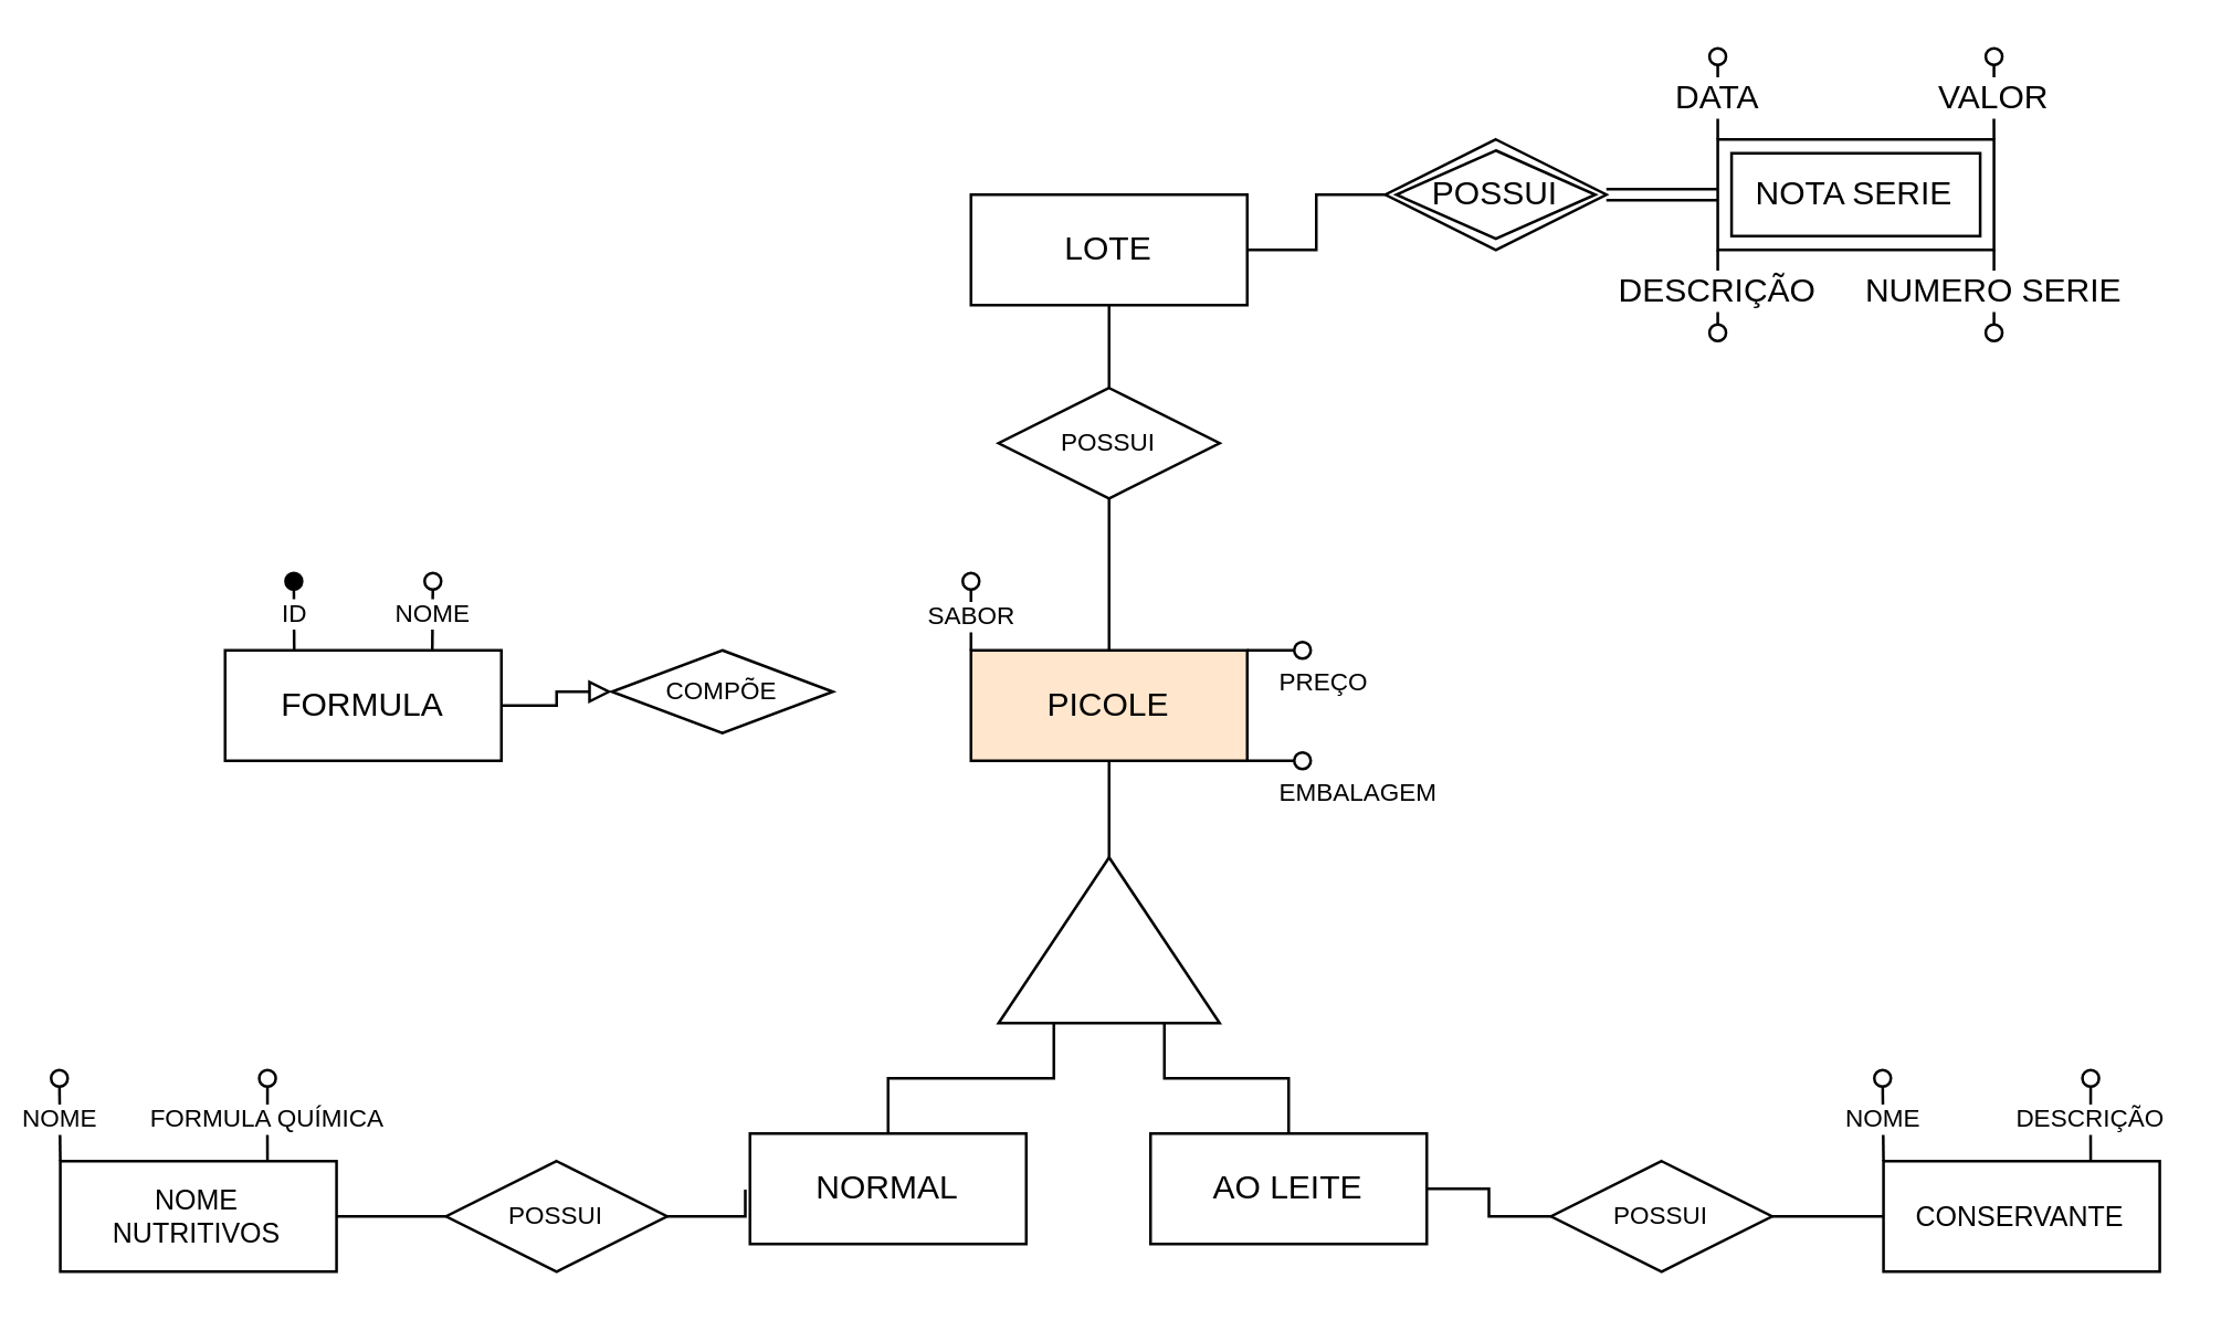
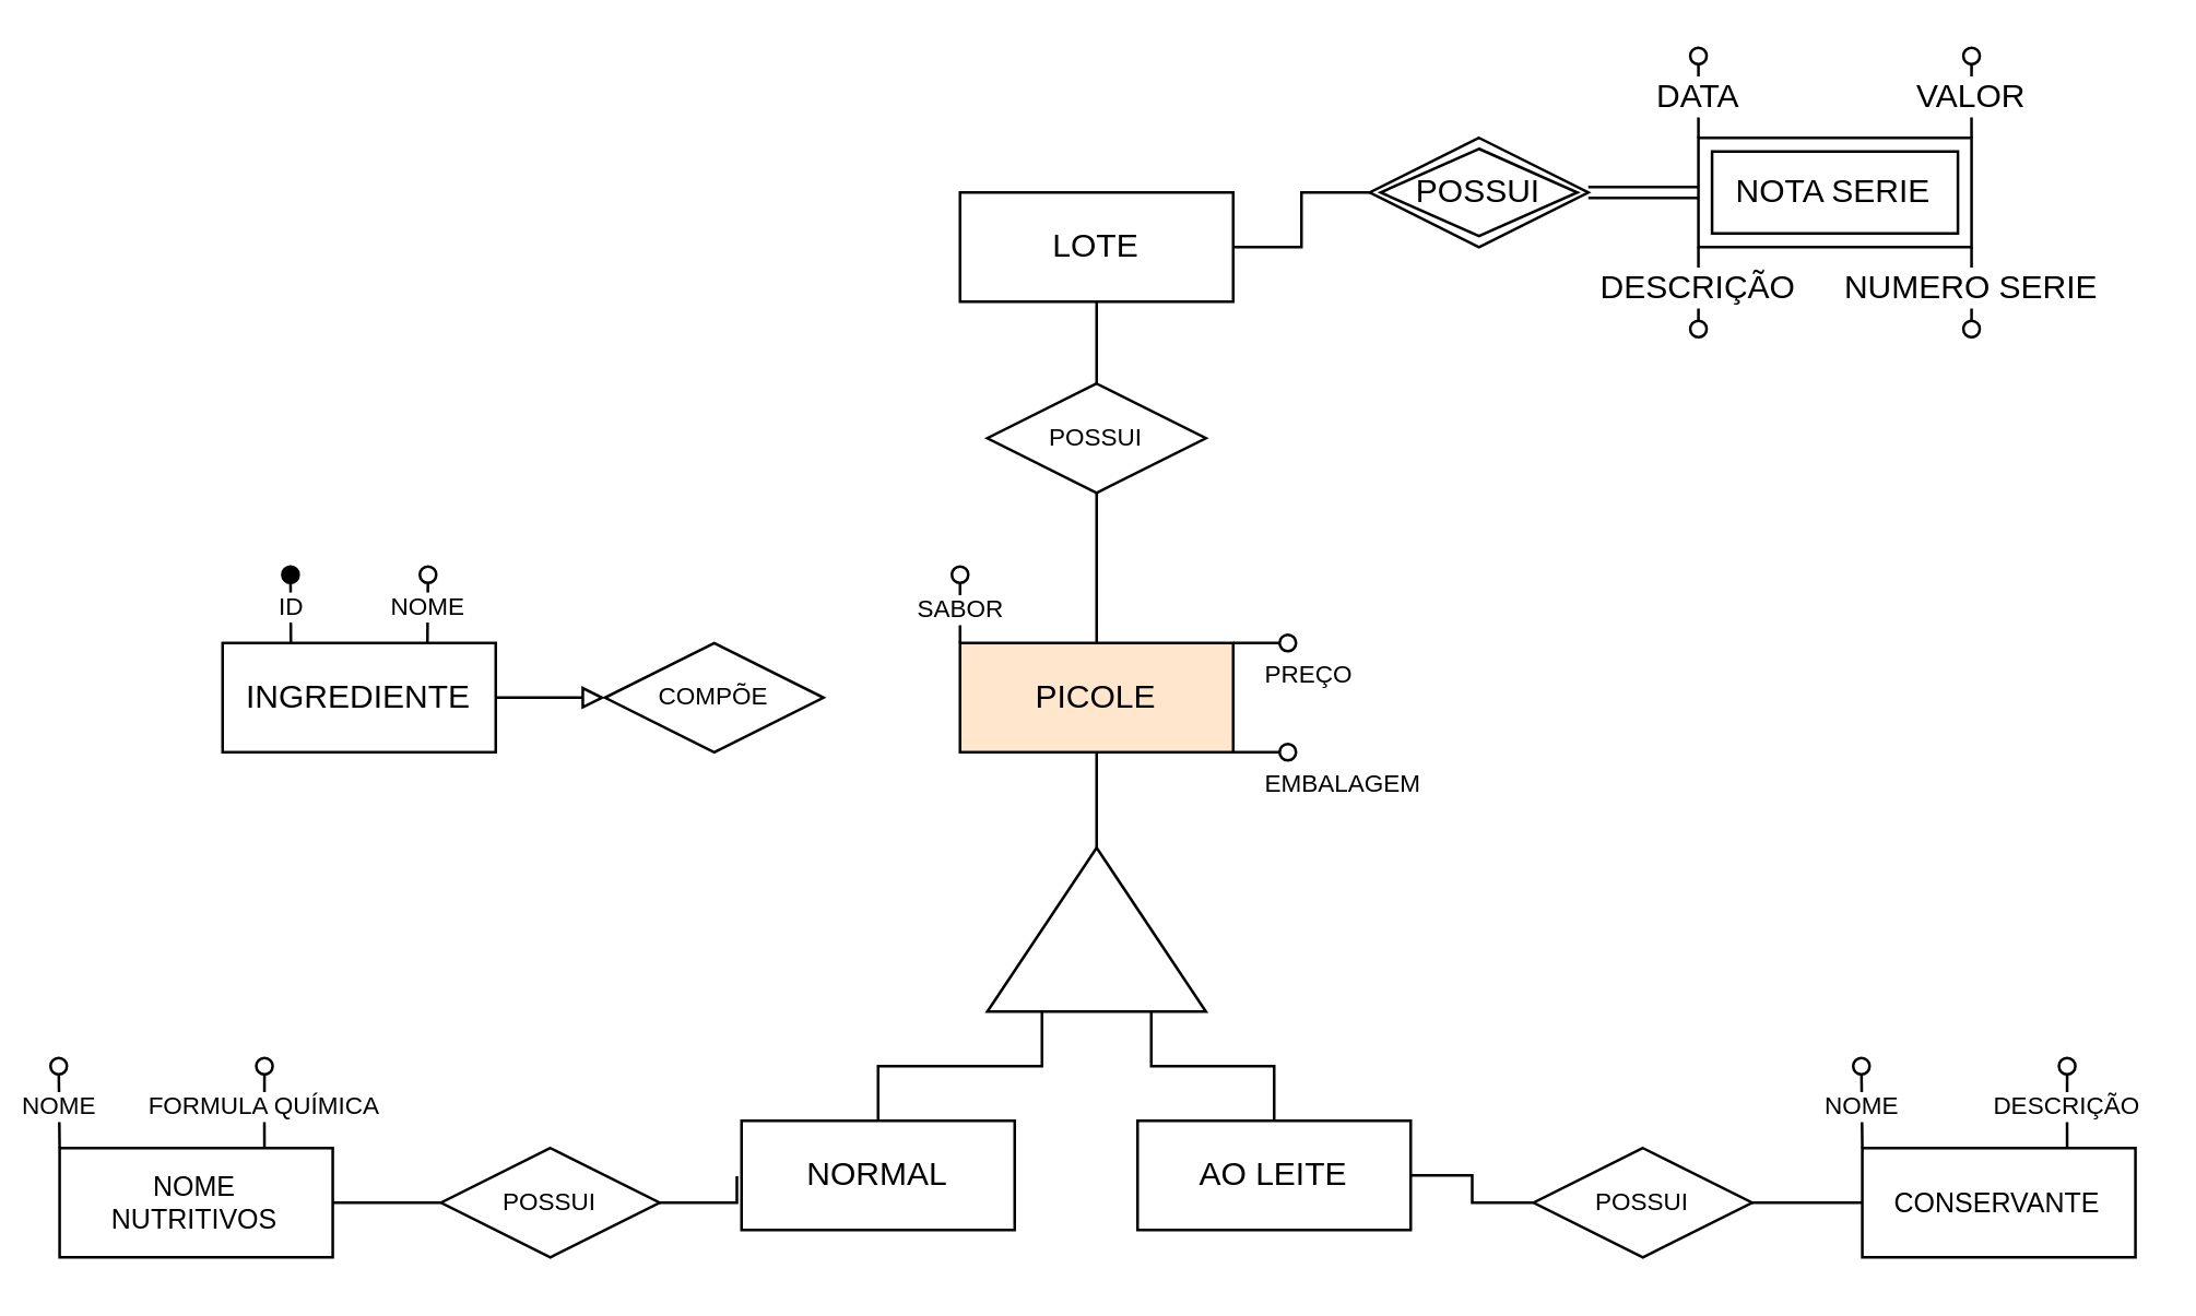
- <mxCell id="22" value="COMPÕE" style="shape=rhombus;perimeter=rhombusPerimeter;whiteSpace=wrap;html=1;align=center;fontSize=9;" parent="1" vertex="1"><mxGeometry x="221" y="235.01" width="80" height="30" as="geometry" /></mxCell>
+ <mxCell id="22" value="COMPÕE" style="shape=rhombus;perimeter=rhombusPerimeter;whiteSpace=wrap;html=1;align=center;fontSize=9;" parent="1" vertex="1"><mxGeometry x="221" y="235.01" width="80" height="40" as="geometry" /></mxCell>
- <mxCell id="21" value="FORMULA" style="whiteSpace=wrap;html=1;align=center;" parent="18" vertex="1"><mxGeometry y="25" width="100" height="40" as="geometry" /></mxCell>
+ <mxCell id="21" value="INGREDIENTE" style="whiteSpace=wrap;html=1;align=center;" parent="18" vertex="1"><mxGeometry y="25" width="100" height="40" as="geometry" /></mxCell>
